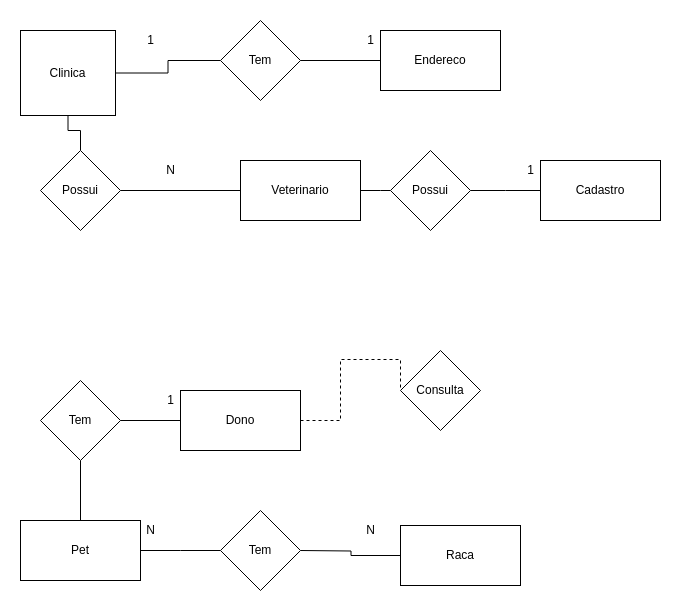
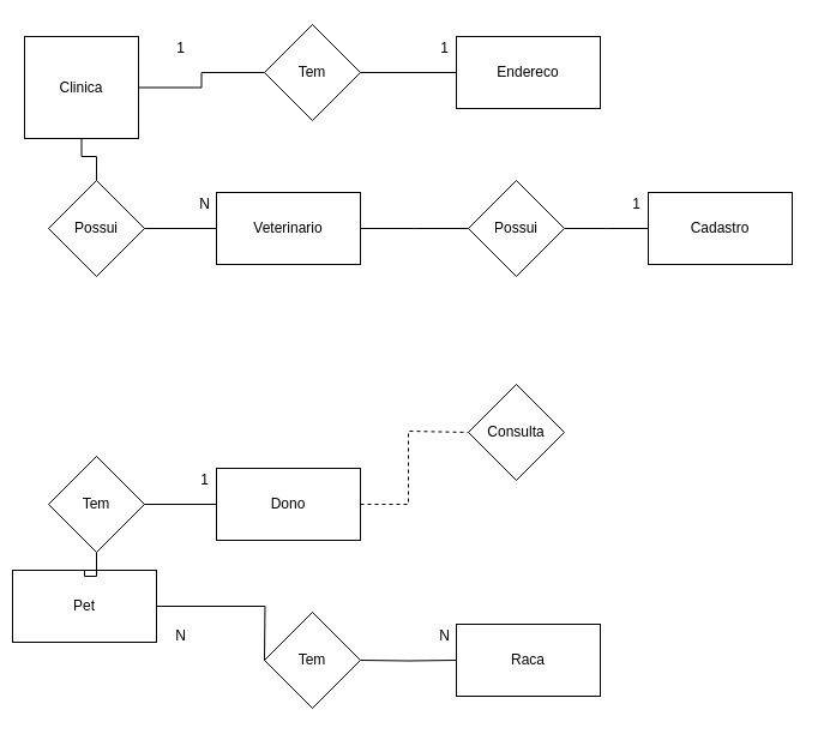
- <mxCell id="26" value="Veterinario" style="rounded=0;whiteSpace=wrap;html=1;" vertex="1" parent="1"><mxGeometry x="240" y="160" width="120" height="60" as="geometry" /></mxCell>
+ <mxCell id="26" value="Veterinario" style="rounded=0;whiteSpace=wrap;html=1;" vertex="1" parent="1"><mxGeometry x="180" y="160" width="120" height="60" as="geometry" /></mxCell>
- <mxCell id="28" value="Consulta" style="rhombus;whiteSpace=wrap;html=1;" vertex="1" parent="1"><mxGeometry x="400" y="350" width="80" height="80" as="geometry" /></mxCell>
+ <mxCell id="28" value="Consulta" style="rhombus;whiteSpace=wrap;html=1;" vertex="1" parent="1"><mxGeometry x="390" y="320" width="80" height="80" as="geometry" /></mxCell>
- <mxCell id="10" value="Pet" style="rounded=0;whiteSpace=wrap;html=1;" vertex="1" parent="1"><mxGeometry x="20" y="520" width="120" height="60" as="geometry" /></mxCell>
+ <mxCell id="10" value="Pet" style="rounded=0;whiteSpace=wrap;html=1;" vertex="1" parent="1"><mxGeometry x="10" y="475" width="120" height="60" as="geometry" /></mxCell>
- <mxCell id="14" value="Raca" style="rounded=0;whiteSpace=wrap;html=1;" vertex="1" parent="1"><mxGeometry x="400" y="525" width="120" height="60" as="geometry" /></mxCell>
+ <mxCell id="14" value="Raca" style="rounded=0;whiteSpace=wrap;html=1;" vertex="1" parent="1"><mxGeometry x="380" y="520" width="120" height="60" as="geometry" /></mxCell>
